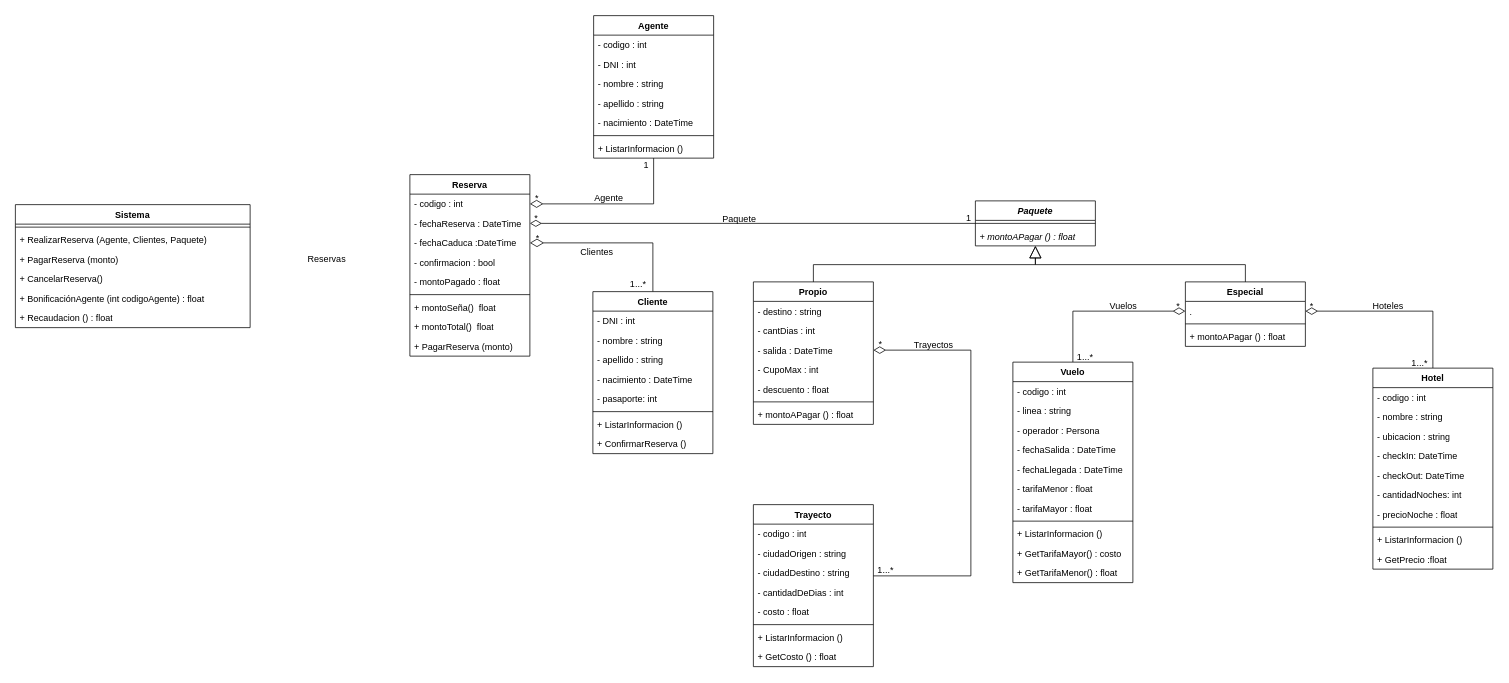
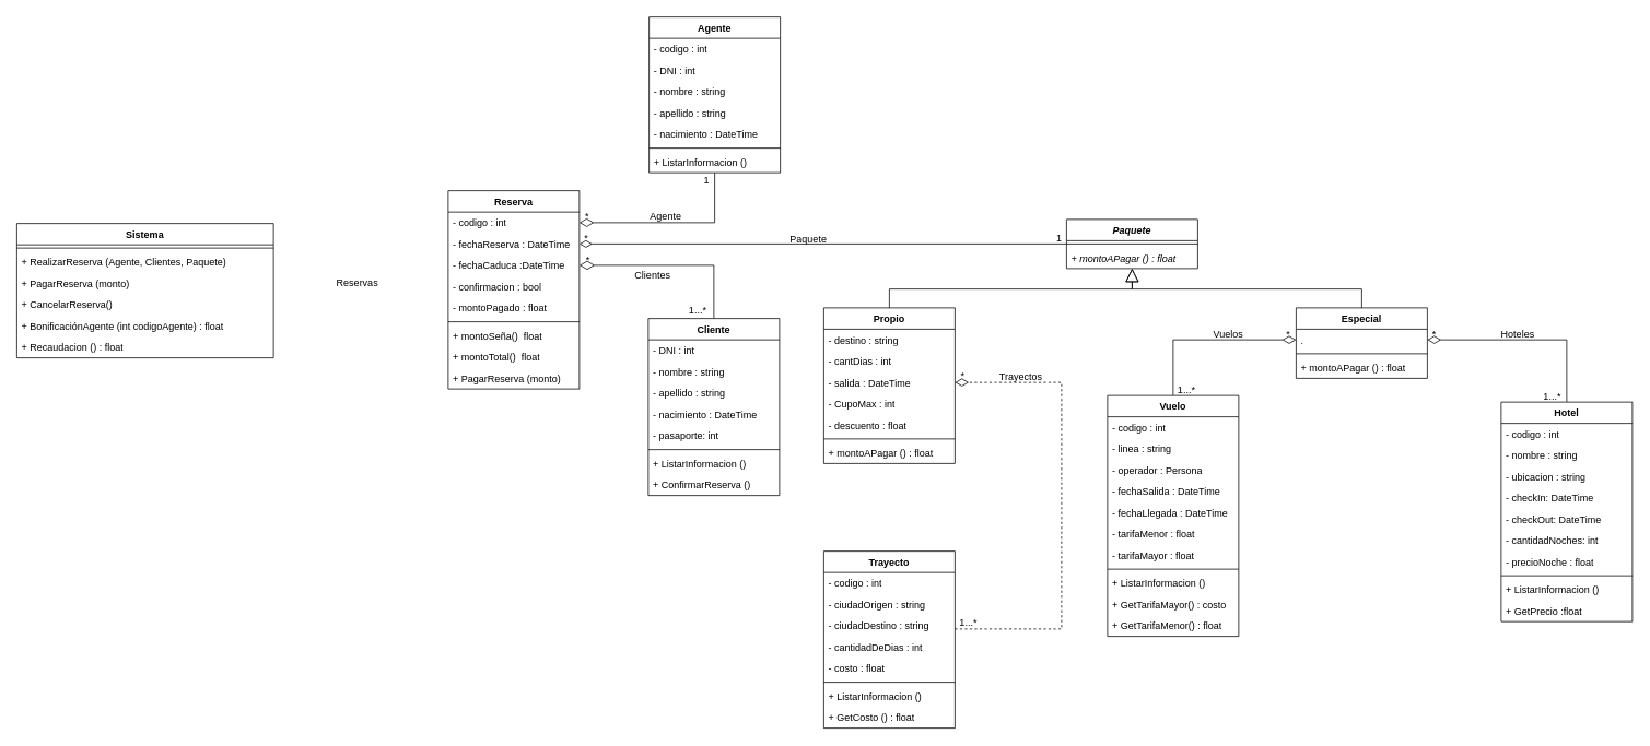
- <mxCell id="12" style="edgeStyle=orthogonalEdgeStyle;rounded=0;orthogonalLoop=1;jettySize=auto;html=1;endArrow=diamondThin;endFill=0;endSize=14;" edge="1" parent="1" source="13" target="55"><mxGeometry relative="1" as="geometry"><Array as="points"><mxPoint x="1294" y="767" /><mxPoint x="1294" y="466" /></Array></mxGeometry></mxCell>
+ <mxCell id="12" style="edgeStyle=orthogonalEdgeStyle;rounded=0;orthogonalLoop=1;jettySize=auto;html=1;endArrow=diamondThin;endFill=0;endSize=14;dashed=1;" edge="1" parent="1" source="13" target="55"><mxGeometry relative="1" as="geometry"><Array as="points"><mxPoint x="1294" y="767" /><mxPoint x="1294" y="466" /></Array></mxGeometry></mxCell>
